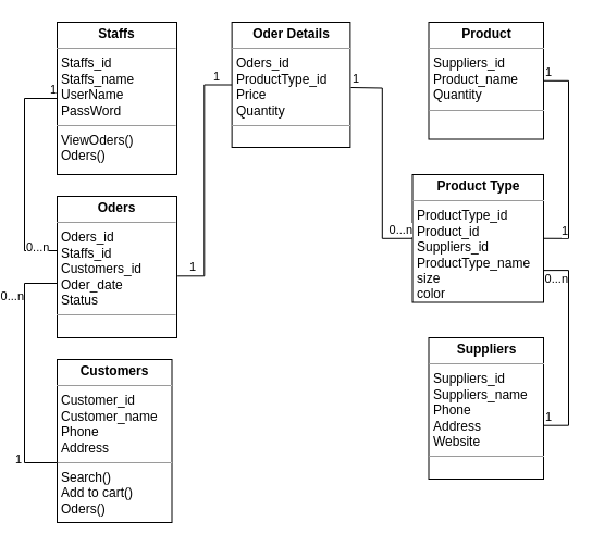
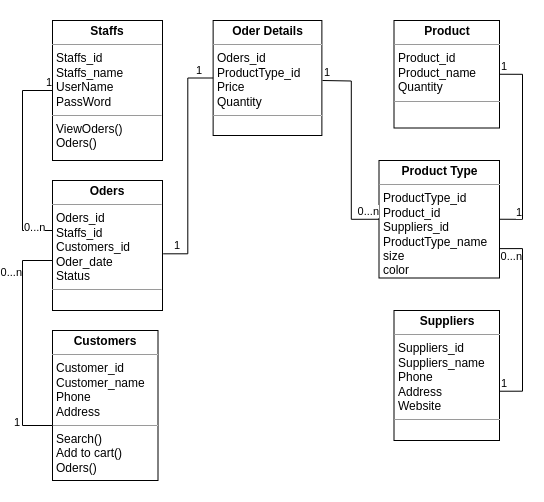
- <mxCell id="2" value="&lt;p style=&quot;margin:0px;margin-top:4px;text-align:center;&quot;&gt;&lt;b&gt;Product&lt;/b&gt;&lt;/p&gt;&lt;hr size=&quot;1&quot;&gt;&lt;p style=&quot;margin:0px;margin-left:4px;&quot;&gt;Suppliers_id&lt;/p&gt;&lt;p style=&quot;margin:0px;margin-left:4px;&quot;&gt;&lt;span style=&quot;background-color: initial;&quot;&gt;Product_name&lt;/span&gt;&lt;/p&gt;&lt;p style=&quot;margin:0px;margin-left:4px;&quot;&gt;Quantity&lt;/p&gt;&lt;hr size=&quot;1&quot;&gt;&lt;p style=&quot;margin:0px;margin-left:4px;&quot;&gt;&lt;br&gt;&lt;/p&gt;" style="verticalAlign=top;align=left;overflow=fill;fontSize=12;fontFamily=Helvetica;html=1;whiteSpace=wrap;" parent="1" vertex="1"><mxGeometry x="391.5" y="20" width="105.5" height="107.5" as="geometry" /></mxCell>
+ <mxCell id="2" value="&lt;p style=&quot;margin:0px;margin-top:4px;text-align:center;&quot;&gt;&lt;b&gt;Product&lt;/b&gt;&lt;/p&gt;&lt;hr size=&quot;1&quot;&gt;&lt;p style=&quot;margin:0px;margin-left:4px;&quot;&gt;Product_id&lt;/p&gt;&lt;p style=&quot;margin:0px;margin-left:4px;&quot;&gt;&lt;span style=&quot;background-color: initial;&quot;&gt;Product_name&lt;/span&gt;&lt;/p&gt;&lt;p style=&quot;margin:0px;margin-left:4px;&quot;&gt;Quantity&lt;/p&gt;&lt;hr size=&quot;1&quot;&gt;&lt;p style=&quot;margin:0px;margin-left:4px;&quot;&gt;&lt;br&gt;&lt;/p&gt;" style="verticalAlign=top;align=left;overflow=fill;fontSize=12;fontFamily=Helvetica;html=1;whiteSpace=wrap;" parent="1" vertex="1"><mxGeometry x="391.5" y="20" width="105.5" height="107.5" as="geometry" /></mxCell>
